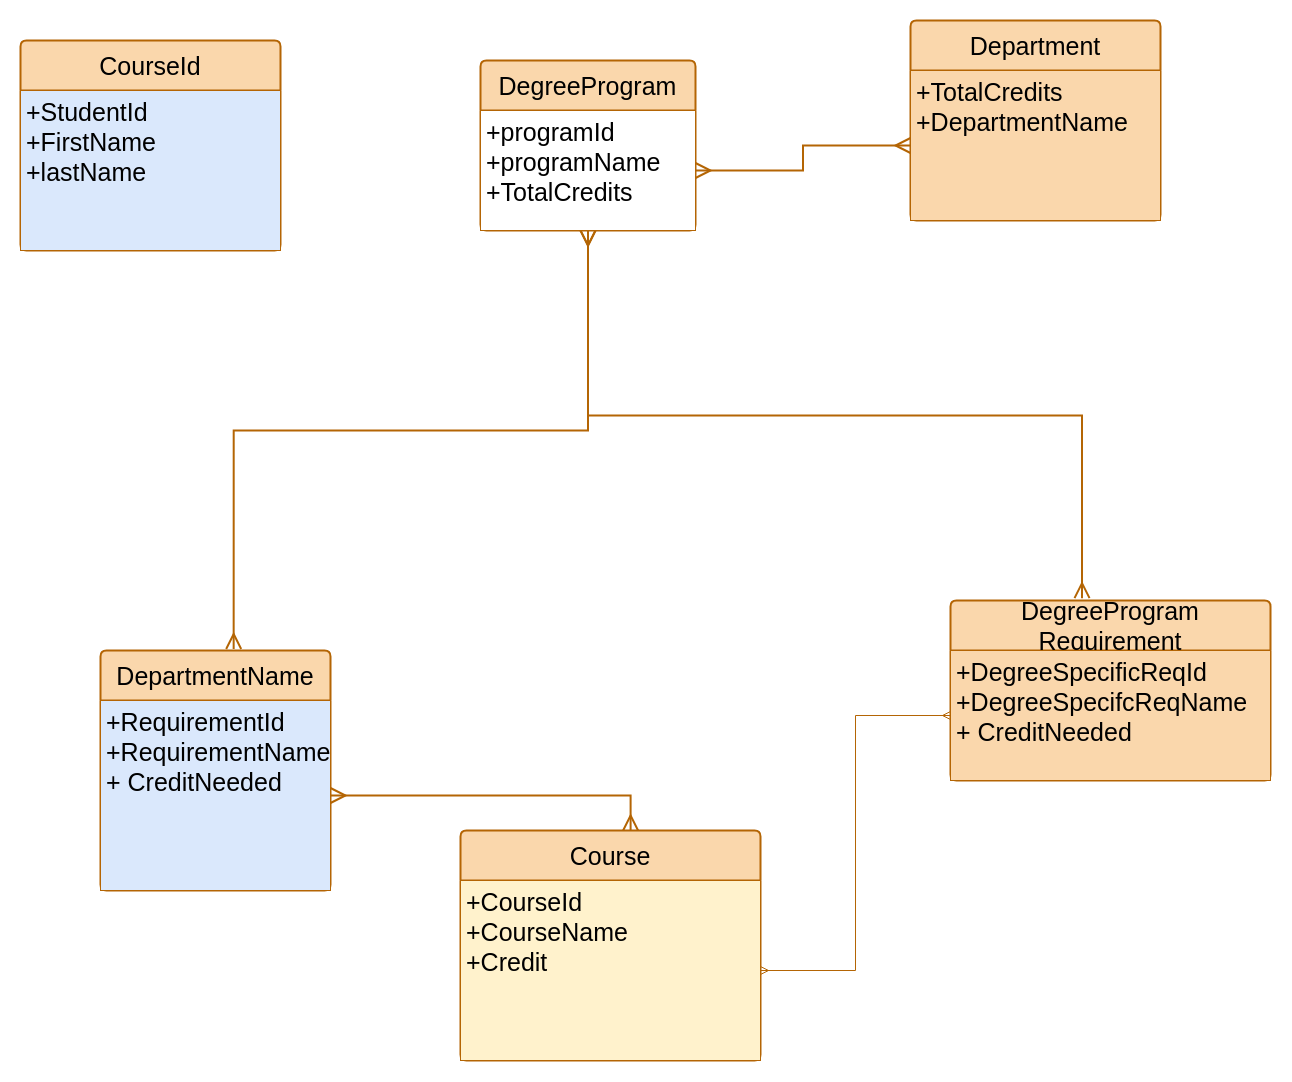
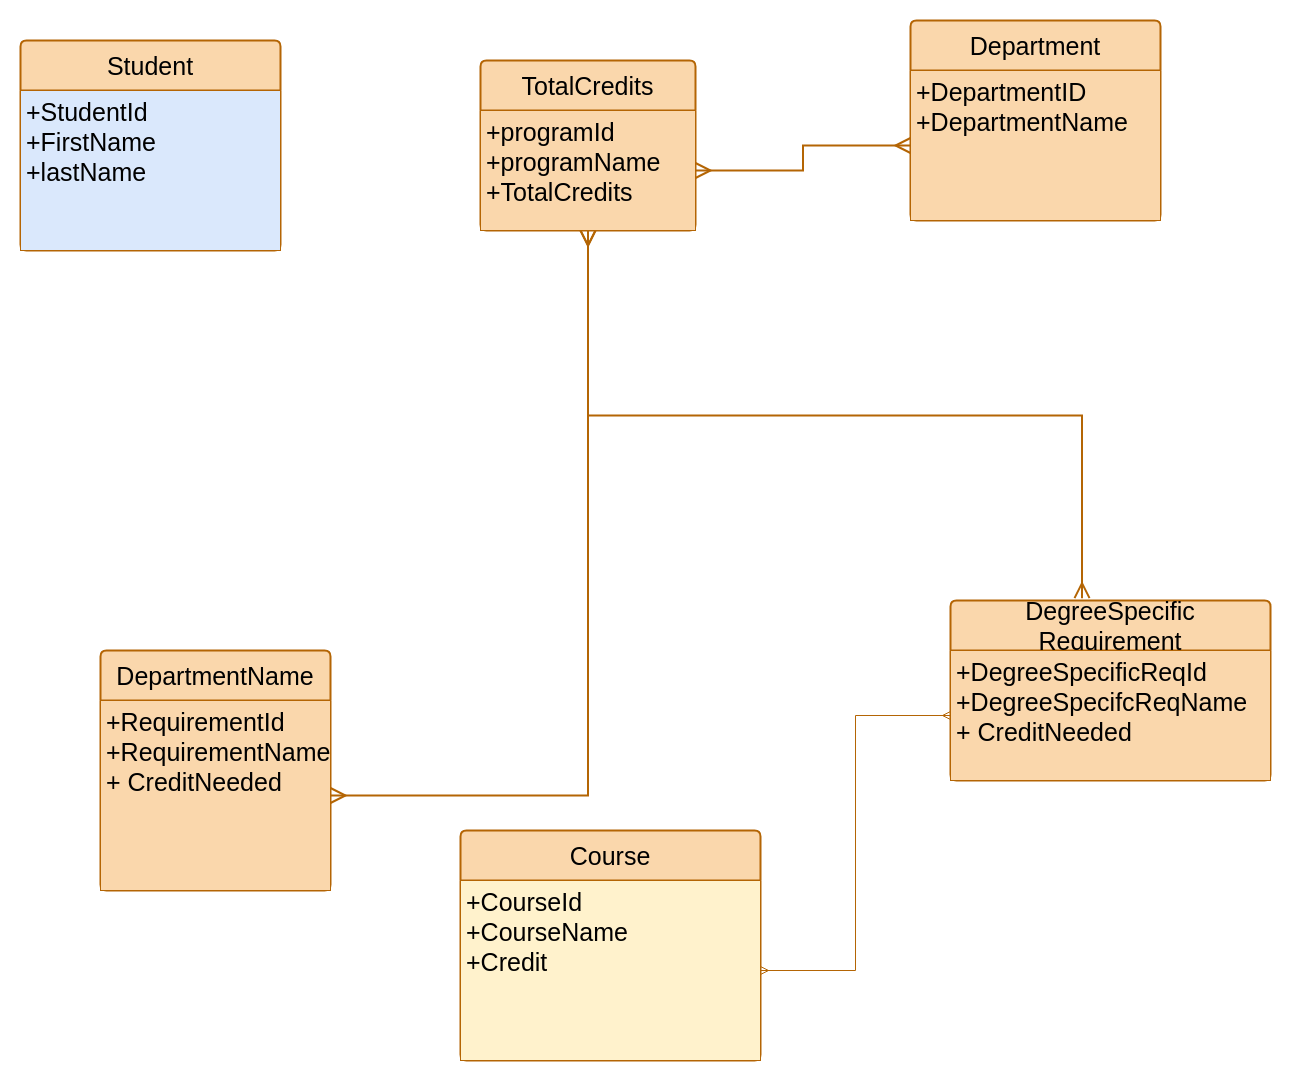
- <mxCell id="2" value="CourseId" style="swimlane;childLayout=stackLayout;horizontal=1;startSize=50;horizontalStack=0;rounded=1;fontSize=25;fontStyle=0;strokeWidth=2;resizeParent=0;resizeLast=1;shadow=0;dashed=0;align=center;arcSize=4;whiteSpace=wrap;html=1;fillColor=#fad7ac;strokeColor=#b46504;" vertex="1" parent="1"><mxGeometry x="20" y="40" width="260" height="210" as="geometry" /></mxCell>
+ <mxCell id="2" value="Student" style="swimlane;childLayout=stackLayout;horizontal=1;startSize=50;horizontalStack=0;rounded=1;fontSize=25;fontStyle=0;strokeWidth=2;resizeParent=0;resizeLast=1;shadow=0;dashed=0;align=center;arcSize=4;whiteSpace=wrap;html=1;fillColor=#fad7ac;strokeColor=#b46504;" vertex="1" parent="1"><mxGeometry x="20" y="40" width="260" height="210" as="geometry" /></mxCell>
- <mxCell id="4" value="DegreeProgram" style="swimlane;childLayout=stackLayout;horizontal=1;startSize=50;horizontalStack=0;rounded=1;fontSize=25;fontStyle=0;strokeWidth=2;resizeParent=0;resizeLast=1;shadow=0;dashed=0;align=center;arcSize=4;whiteSpace=wrap;html=1;fillColor=#fad7ac;strokeColor=#b46504;" vertex="1" parent="1"><mxGeometry x="480" y="60" width="215" height="170" as="geometry" /></mxCell>
+ <mxCell id="4" value="TotalCredits" style="swimlane;childLayout=stackLayout;horizontal=1;startSize=50;horizontalStack=0;rounded=1;fontSize=25;fontStyle=0;strokeWidth=2;resizeParent=0;resizeLast=1;shadow=0;dashed=0;align=center;arcSize=4;whiteSpace=wrap;html=1;fillColor=#fad7ac;strokeColor=#b46504;" vertex="1" parent="1"><mxGeometry x="480" y="60" width="215" height="170" as="geometry" /></mxCell>
- <mxCell id="7" value="+TotalCredits&lt;br&gt;+DepartmentName&lt;br&gt;" style="align=left;strokeColor=#b46504;fillColor=#fad7ac;spacingLeft=4;fontSize=25;verticalAlign=top;resizable=0;rotatable=0;part=1;html=1;" vertex="1" parent="6"><mxGeometry y="50" width="250" height="150" as="geometry" /></mxCell>
+ <mxCell id="7" value="+DepartmentID&lt;br&gt;+DepartmentName&lt;br&gt;" style="align=left;strokeColor=#b46504;fillColor=#fad7ac;spacingLeft=4;fontSize=25;verticalAlign=top;resizable=0;rotatable=0;part=1;html=1;" vertex="1" parent="6"><mxGeometry y="50" width="250" height="150" as="geometry" /></mxCell>
- <mxCell id="5" value="+programId&lt;br&gt;+programName&lt;br&gt;+TotalCredits" style="align=left;strokeColor=#b46504;fillColor=#ffffff;spacingLeft=4;fontSize=25;verticalAlign=top;resizable=0;rotatable=0;part=1;html=1;" vertex="1" parent="4"><mxGeometry y="50" width="215" height="120" as="geometry" /></mxCell>
+ <mxCell id="5" value="+programId&lt;br&gt;+programName&lt;br&gt;+TotalCredits" style="align=left;strokeColor=#b46504;fillColor=#fad7ac;spacingLeft=4;fontSize=25;verticalAlign=top;resizable=0;rotatable=0;part=1;html=1;" vertex="1" parent="4"><mxGeometry y="50" width="215" height="120" as="geometry" /></mxCell>
- <mxCell id="15" style="edgeStyle=orthogonalEdgeStyle;rounded=0;orthogonalLoop=1;jettySize=auto;html=1;entryX=0.579;entryY=-0.006;entryDx=0;entryDy=0;entryPerimeter=0;endArrow=ERmany;endFill=0;startArrow=ERmany;startFill=0;fillColor=#fad7ac;strokeColor=#b46504;endSize=12;startSize=12;strokeWidth=2;" edge="1" parent="1" source="5" target="8"><mxGeometry relative="1" as="geometry"><Array as="points"><mxPoint x="588" y="430" /><mxPoint x="233" y="430" /></Array></mxGeometry></mxCell>
- <mxCell id="10" value="DegreeProgram Requirement" style="swimlane;childLayout=stackLayout;horizontal=1;startSize=50;horizontalStack=0;rounded=1;fontSize=25;fontStyle=0;strokeWidth=2;resizeParent=0;resizeLast=1;shadow=0;dashed=0;align=center;arcSize=4;whiteSpace=wrap;html=1;fillColor=#fad7ac;strokeColor=#b46504;" vertex="1" parent="1"><mxGeometry x="950" y="600" width="320" height="180" as="geometry" /></mxCell>
+ <mxCell id="10" value="DegreeSpecific Requirement" style="swimlane;childLayout=stackLayout;horizontal=1;startSize=50;horizontalStack=0;rounded=1;fontSize=25;fontStyle=0;strokeWidth=2;resizeParent=0;resizeLast=1;shadow=0;dashed=0;align=center;arcSize=4;whiteSpace=wrap;html=1;fillColor=#fad7ac;strokeColor=#b46504;" vertex="1" parent="1"><mxGeometry x="950" y="600" width="320" height="180" as="geometry" /></mxCell>
- <mxCell id="9" value="+RequirementId&lt;br&gt;+RequirementName&lt;br&gt;+ CreditNeeded" style="align=left;strokeColor=#b46504;fillColor=#dae8fc;spacingLeft=4;fontSize=25;verticalAlign=top;resizable=0;rotatable=0;part=1;html=1;" vertex="1" parent="8"><mxGeometry y="50" width="230" height="190" as="geometry" /></mxCell>
+ <mxCell id="9" value="+RequirementId&lt;br&gt;+RequirementName&lt;br&gt;+ CreditNeeded" style="align=left;strokeColor=#b46504;fillColor=#fad7ac;spacingLeft=4;fontSize=25;verticalAlign=top;resizable=0;rotatable=0;part=1;html=1;" vertex="1" parent="8"><mxGeometry y="50" width="230" height="190" as="geometry" /></mxCell>
- <mxCell id="17" style="edgeStyle=orthogonalEdgeStyle;rounded=0;orthogonalLoop=1;jettySize=auto;html=1;entryX=0.567;entryY=0;entryDx=0;entryDy=0;entryPerimeter=0;startArrow=ERmany;startFill=0;endArrow=ERmany;endFill=0;fillColor=#fad7ac;strokeColor=#b46504;endSize=12;startSize=12;strokeWidth=2;" edge="1" parent="1" source="9" target="12"><mxGeometry relative="1" as="geometry" /></mxCell>
+ <mxCell id="17" style="edgeStyle=orthogonalEdgeStyle;rounded=0;orthogonalLoop=1;jettySize=auto;html=1;startArrow=ERmany;startFill=0;endArrow=ERmany;endFill=0;fillColor=#fad7ac;strokeColor=#b46504;endSize=12;startSize=12;strokeWidth=2;" edge="1" parent="1" source="9" target="5"><mxGeometry relative="1" as="geometry" /></mxCell>
